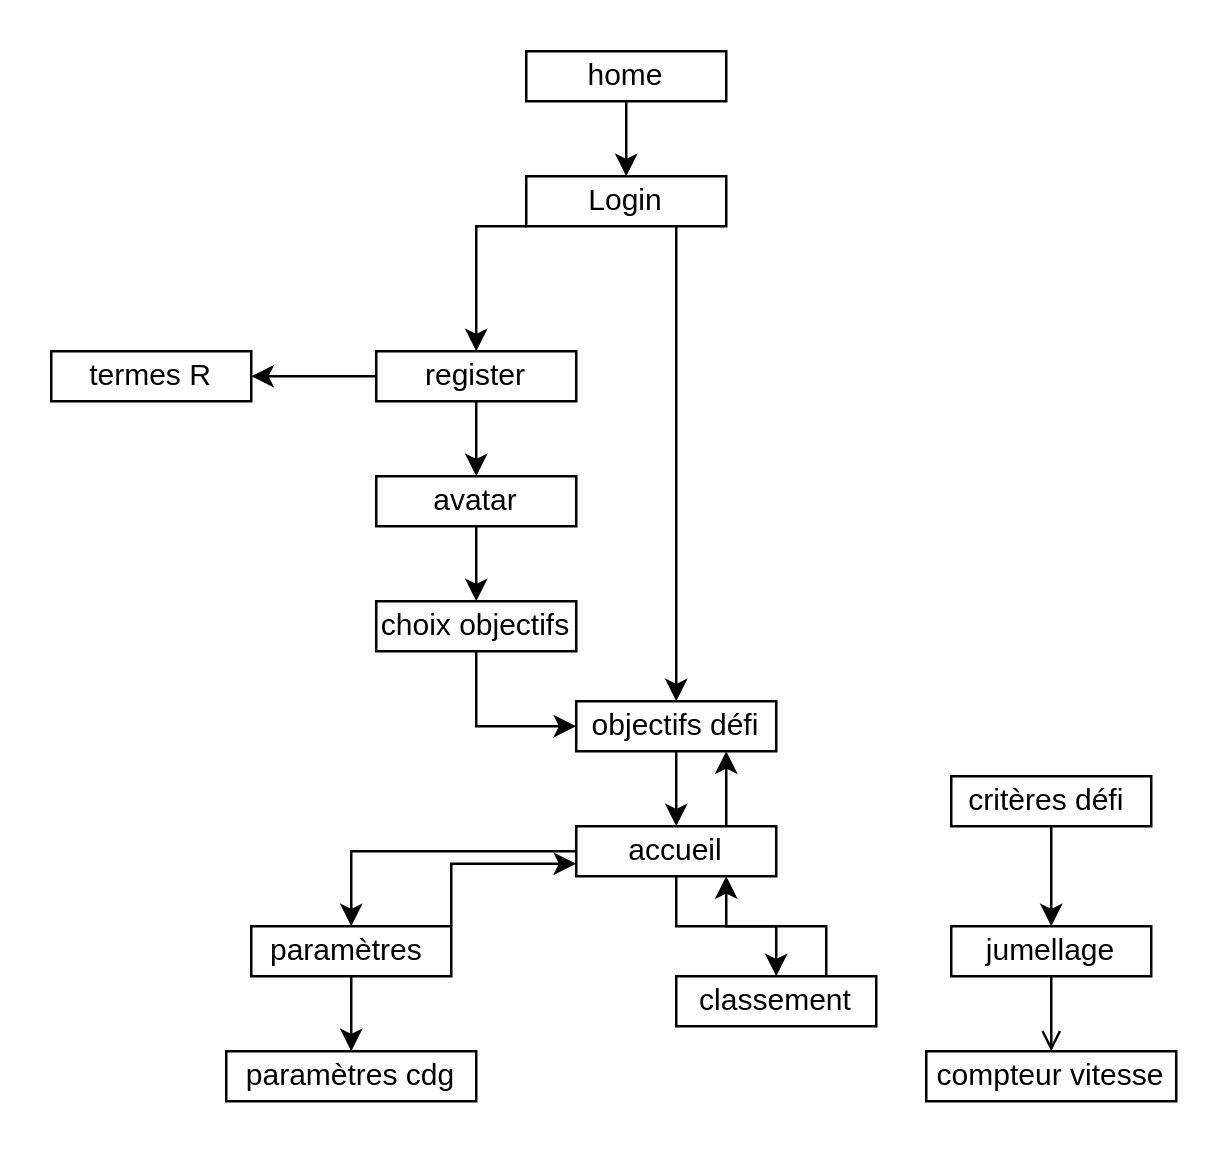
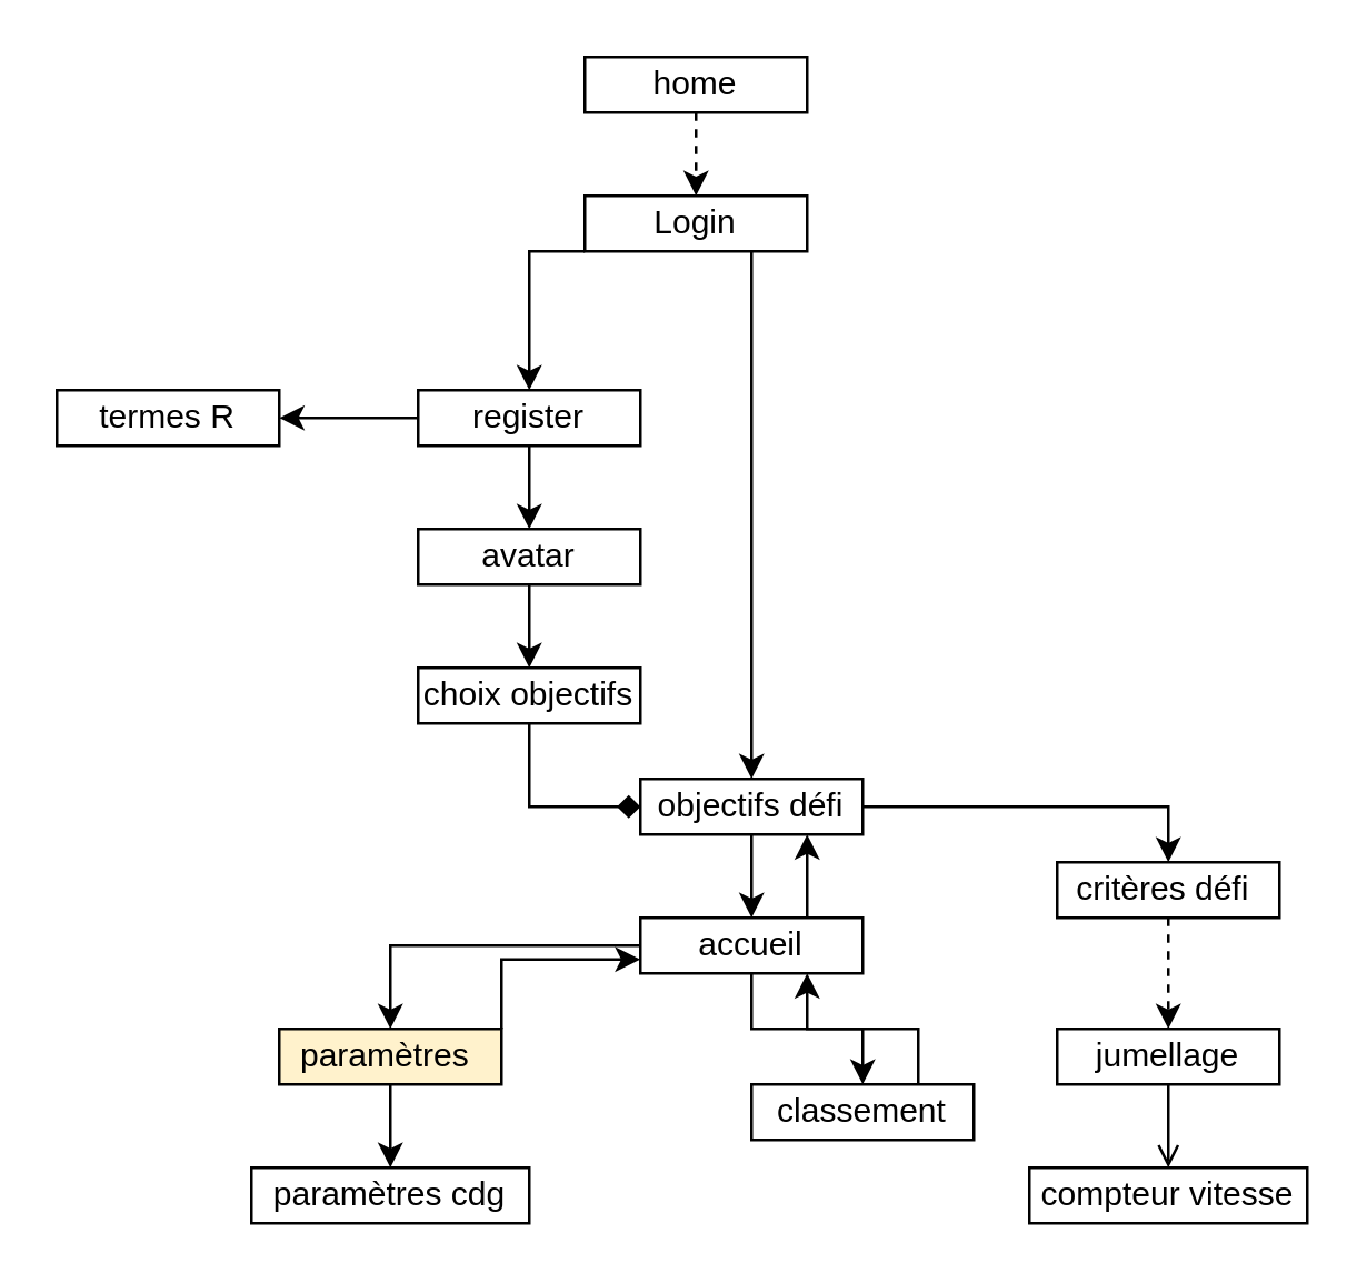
- <mxCell id="2" style="edgeStyle=orthogonalEdgeStyle;rounded=0;orthogonalLoop=1;jettySize=auto;html=1;exitX=0.5;exitY=1;exitDx=0;exitDy=0;entryX=0.5;entryY=0;entryDx=0;entryDy=0;" parent="1" source="3" target="6" edge="1"><mxGeometry relative="1" as="geometry" /></mxCell>
+ <mxCell id="2" style="edgeStyle=orthogonalEdgeStyle;rounded=0;orthogonalLoop=1;jettySize=auto;html=1;exitX=0.5;exitY=1;exitDx=0;exitDy=0;entryX=0.5;entryY=0;entryDx=0;entryDy=0;dashed=1;" parent="1" source="3" target="6" edge="1"><mxGeometry relative="1" as="geometry" /></mxCell>
- <mxCell id="7" style="edgeStyle=orthogonalEdgeStyle;rounded=0;orthogonalLoop=1;jettySize=auto;html=1;exitX=0.5;exitY=1;exitDx=0;exitDy=0;entryX=0;entryY=0.5;entryDx=0;entryDy=0;" parent="1" source="8" target="16" edge="1"><mxGeometry relative="1" as="geometry" /></mxCell>
+ <mxCell id="7" style="edgeStyle=orthogonalEdgeStyle;rounded=0;orthogonalLoop=1;jettySize=auto;html=1;exitX=0.5;exitY=1;exitDx=0;exitDy=0;entryX=0;entryY=0.5;entryDx=0;entryDy=0;endArrow=diamond;" parent="1" source="8" target="16" edge="1"><mxGeometry relative="1" as="geometry" /></mxCell>
+ <mxCell id="15" style="edgeStyle=orthogonalEdgeStyle;rounded=0;orthogonalLoop=1;jettySize=auto;html=1;exitX=1;exitY=0.5;exitDx=0;exitDy=0;entryX=0.5;entryY=0;entryDx=0;entryDy=0;" parent="1" source="16" target="18" edge="1"><mxGeometry relative="1" as="geometry" /></mxCell>
- <mxCell id="17" style="edgeStyle=orthogonalEdgeStyle;rounded=0;orthogonalLoop=1;jettySize=auto;html=1;exitX=0.5;exitY=1;exitDx=0;exitDy=0;entryX=0.5;entryY=0;entryDx=0;entryDy=0;" parent="1" source="18" target="28" edge="1"><mxGeometry relative="1" as="geometry" /></mxCell>
+ <mxCell id="17" style="edgeStyle=orthogonalEdgeStyle;rounded=0;orthogonalLoop=1;jettySize=auto;html=1;exitX=0.5;exitY=1;exitDx=0;exitDy=0;entryX=0.5;entryY=0;entryDx=0;entryDy=0;dashed=1;" parent="1" source="18" target="28" edge="1"><mxGeometry relative="1" as="geometry" /></mxCell>
- <mxCell id="21" value="paramètres&amp;nbsp;" style="rounded=0;whiteSpace=wrap;html=1;" parent="1" vertex="1"><mxGeometry x="100" y="370" width="80" height="20" as="geometry" /></mxCell>
+ <mxCell id="21" value="paramètres&amp;nbsp;" style="rounded=0;whiteSpace=wrap;html=1;fillColor=#fff2cc;" parent="1" vertex="1"><mxGeometry x="100" y="370" width="80" height="20" as="geometry" /></mxCell>
